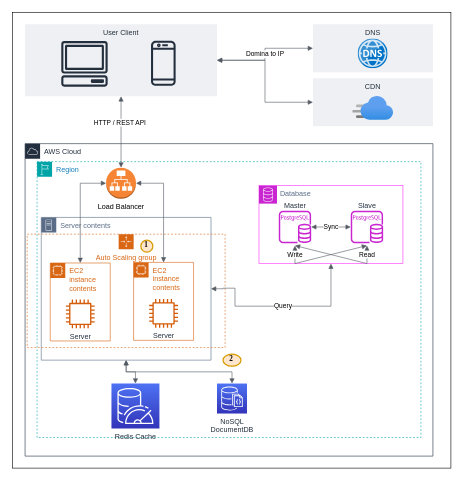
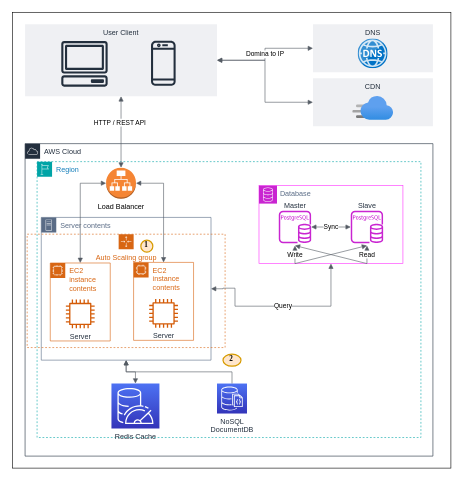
- <mxCell id="39" value="" style="edgeStyle=orthogonalEdgeStyle;html=1;endArrow=block;elbow=vertical;startArrow=block;startFill=1;endFill=1;strokeColor=#545B64;rounded=0;exitX=0.5;exitY=1;exitDx=0;exitDy=0;entryX=0.5;entryY=0;entryDx=0;entryDy=0;entryPerimeter=0;" parent="1" source="2" target="27" edge="1"><mxGeometry width="100" relative="1" as="geometry"><mxPoint x="219.5" y="610" as="sourcePoint" /><mxPoint x="219.5" y="649" as="targetPoint" /></mxGeometry></mxCell>
+ <mxCell id="39" value="" style="edgeStyle=orthogonalEdgeStyle;html=1;endArrow=none;elbow=vertical;startArrow=block;startFill=1;endFill=1;strokeColor=#545B64;rounded=0;exitX=0.5;exitY=1;exitDx=0;exitDy=0;entryX=0.5;entryY=0;entryDx=0;entryDy=0;entryPerimeter=0;" parent="1" source="2" target="27" edge="1"><mxGeometry width="100" relative="1" as="geometry"><mxPoint x="219.5" y="610" as="sourcePoint" /><mxPoint x="219.5" y="649" as="targetPoint" /></mxGeometry></mxCell>
